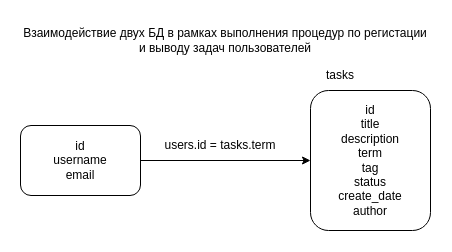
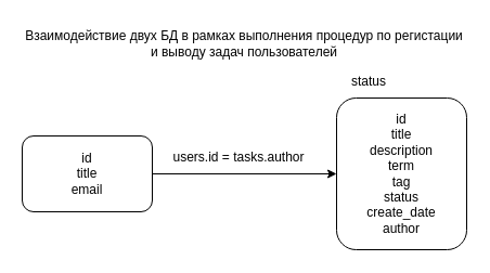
- <mxCell id="5" value="tasks" style="text;html=1;strokeColor=none;fillColor=none;align=center;verticalAlign=middle;whiteSpace=wrap;rounded=0;" vertex="1" parent="1"><mxGeometry x="310" y="60" width="60" height="30" as="geometry" /></mxCell>
+ <mxCell id="5" value="status" style="text;html=1;strokeColor=none;fillColor=none;align=center;verticalAlign=middle;whiteSpace=wrap;rounded=0;" vertex="1" parent="1"><mxGeometry x="310" y="60" width="60" height="30" as="geometry" /></mxCell>
- <mxCell id="6" value="users.id = tasks.term" style="text;html=1;strokeColor=none;fillColor=none;align=center;verticalAlign=middle;whiteSpace=wrap;rounded=0;" vertex="1" parent="1"><mxGeometry x="130" y="130" width="180" height="30" as="geometry" /></mxCell>
+ <mxCell id="6" value="users.id = tasks.author" style="text;html=1;strokeColor=none;fillColor=none;align=center;verticalAlign=middle;whiteSpace=wrap;rounded=0;" vertex="1" parent="1"><mxGeometry x="130" y="130" width="180" height="30" as="geometry" /></mxCell>
- <mxCell id="3" value="id&lt;br&gt;username&lt;br&gt;email" style="rounded=1;whiteSpace=wrap;html=1;" vertex="1" parent="1"><mxGeometry x="20" y="125" width="120" height="70" as="geometry" /></mxCell>
+ <mxCell id="3" value="id&lt;br&gt;title&lt;br&gt;email" style="rounded=1;whiteSpace=wrap;html=1;" vertex="1" parent="1"><mxGeometry x="20" y="125" width="120" height="70" as="geometry" /></mxCell>
